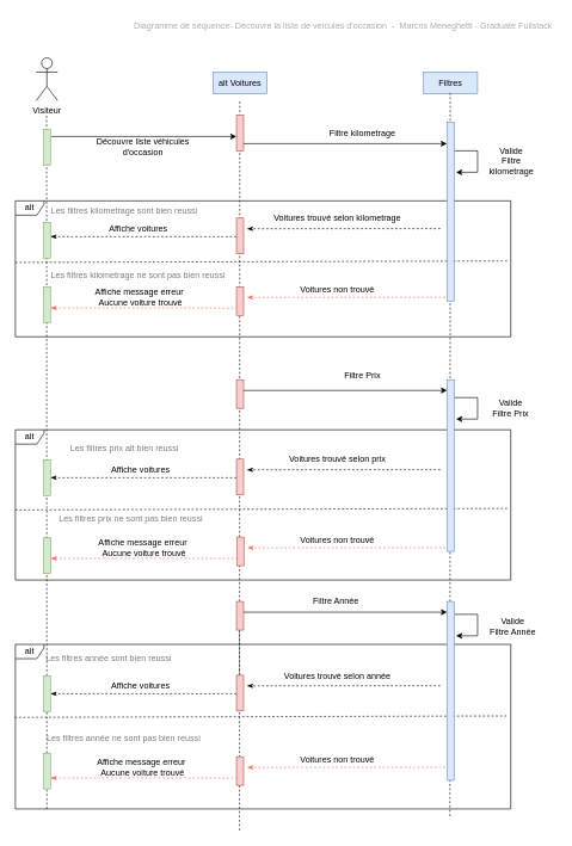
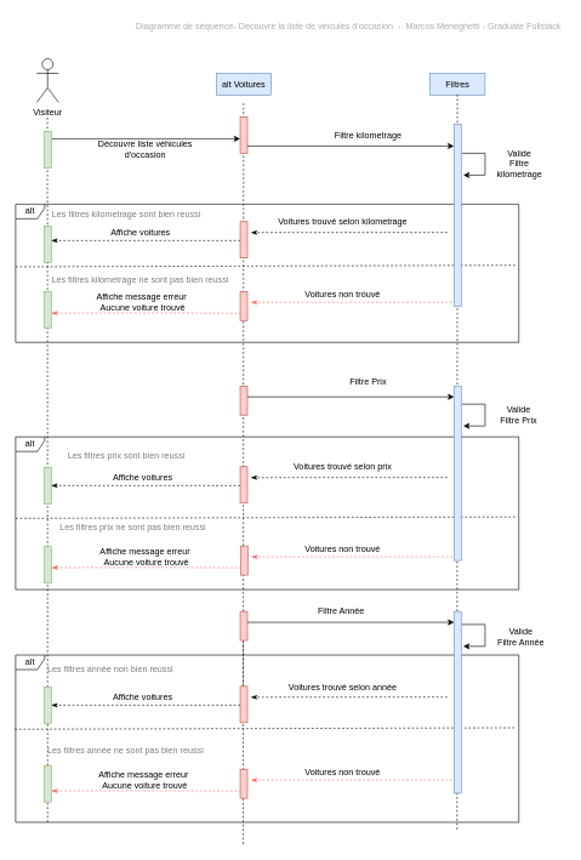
- <mxCell id="75" value="&lt;font color=&quot;#7d7d7d&quot;&gt;Les filtres prix alt bien reussi&lt;/font&gt;" style="text;html=1;strokeColor=none;fillColor=none;align=center;verticalAlign=middle;whiteSpace=wrap;rounded=0;" parent="1" vertex="1"><mxGeometry x="54" y="611" width="239" height="30" as="geometry" /></mxCell>
+ <mxCell id="75" value="&lt;font color=&quot;#7d7d7d&quot;&gt;Les filtres prix sont bien reussi&lt;/font&gt;" style="text;html=1;strokeColor=none;fillColor=none;align=center;verticalAlign=middle;whiteSpace=wrap;rounded=0;" parent="1" vertex="1"><mxGeometry x="54" y="611" width="239" height="30" as="geometry" /></mxCell>
- <mxCell id="77" value="&lt;font color=&quot;#7d7d7d&quot;&gt;Les filtres année sont bien reussi&lt;/font&gt;" style="text;html=1;strokeColor=none;fillColor=none;align=center;verticalAlign=middle;whiteSpace=wrap;rounded=0;" parent="1" vertex="1"><mxGeometry x="32" y="904.5" width="239" height="30" as="geometry" /></mxCell>
+ <mxCell id="77" value="&lt;font color=&quot;#7d7d7d&quot;&gt;Les filtres année non bien reussi&lt;/font&gt;" style="text;html=1;strokeColor=none;fillColor=none;align=center;verticalAlign=middle;whiteSpace=wrap;rounded=0;" parent="1" vertex="1"><mxGeometry x="32" y="904.5" width="239" height="30" as="geometry" /></mxCell>
